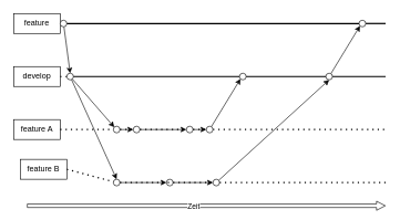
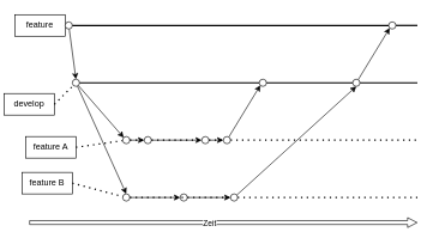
- <mxCell id="4" value="develop" style="rounded=0;whiteSpace=wrap;html=1;" vertex="1" parent="1"><mxGeometry x="20" y="100" width="70" height="30" as="geometry" /></mxCell>
+ <mxCell id="4" value="develop" style="rounded=0;whiteSpace=wrap;html=1;" vertex="1" parent="1"><mxGeometry x="5" y="130" width="70" height="30" as="geometry" /></mxCell>
- <mxCell id="2" value="feature A" style="rounded=0;whiteSpace=wrap;html=1;" vertex="1" parent="1"><mxGeometry x="20" y="180" width="70" height="30" as="geometry" /></mxCell>
+ <mxCell id="2" value="feature A" style="rounded=0;whiteSpace=wrap;html=1;" vertex="1" parent="1"><mxGeometry x="35" y="190" width="70" height="30" as="geometry" /></mxCell>
